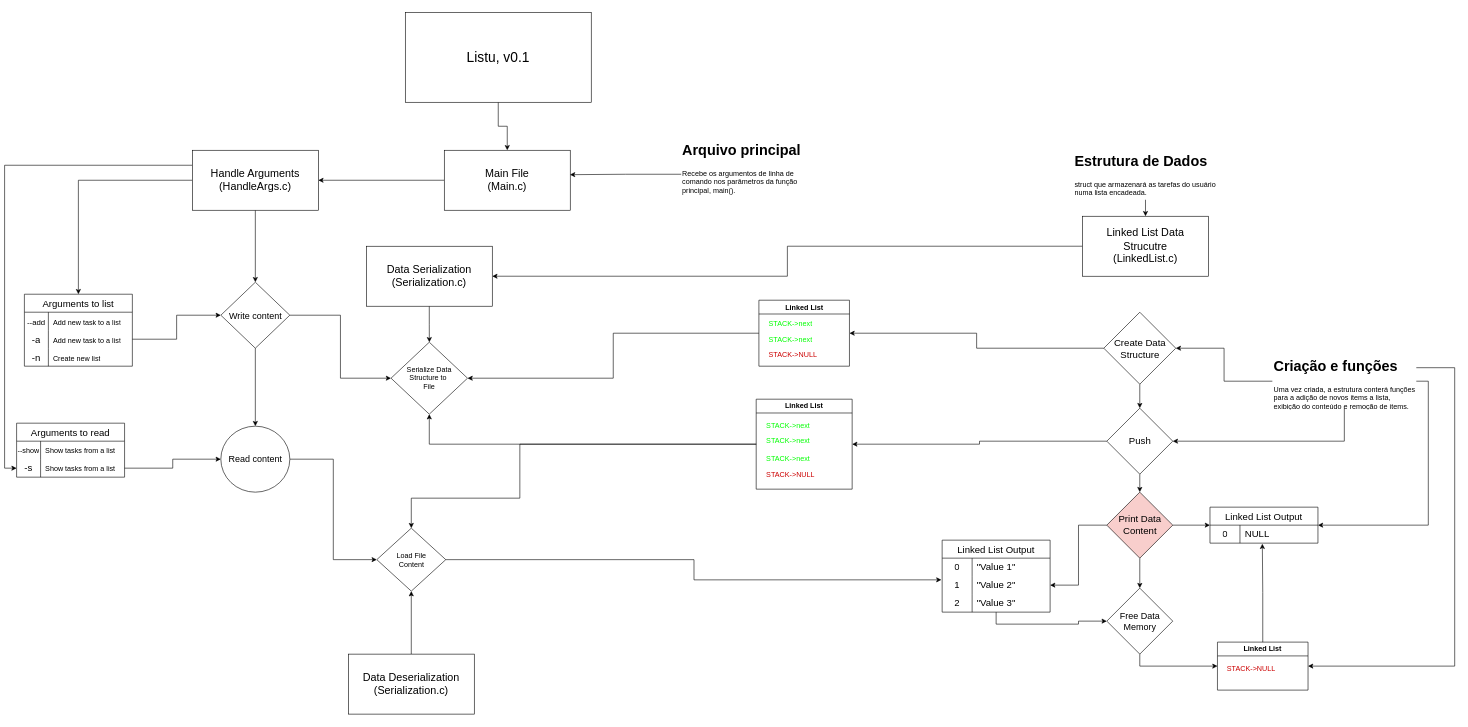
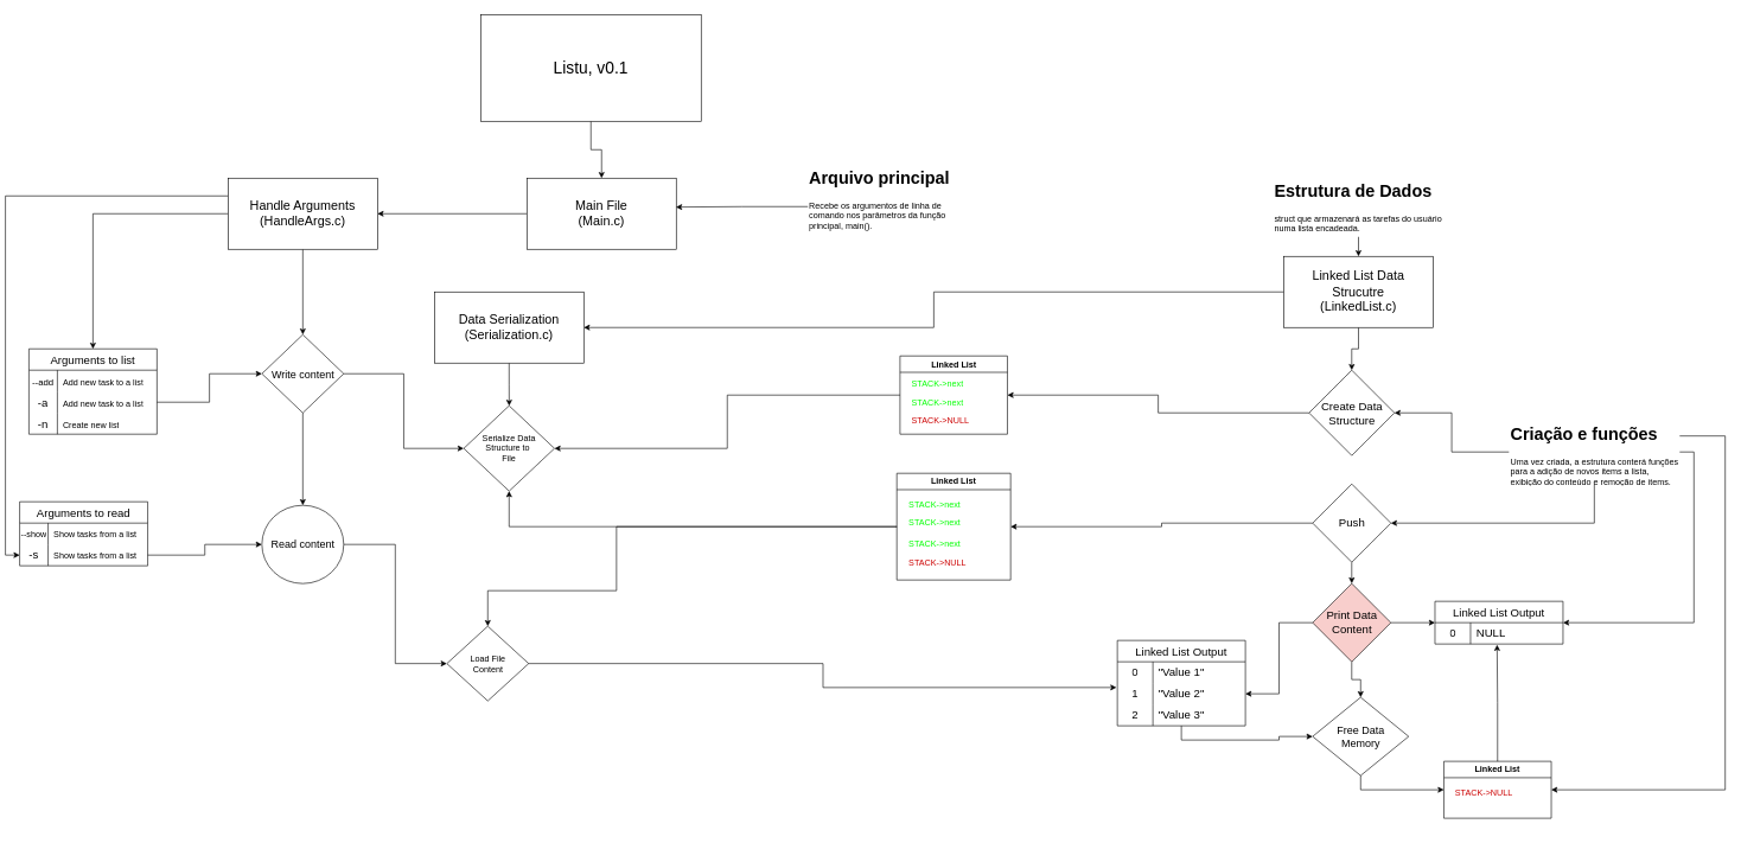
+ <mxCell id="4" style="edgeStyle=orthogonalEdgeStyle;rounded=0;orthogonalLoop=1;jettySize=auto;html=1;exitX=0.5;exitY=1;exitDx=0;exitDy=0;entryX=0.5;entryY=0;entryDx=0;entryDy=0;" parent="1" source="6" target="20" edge="1"><mxGeometry relative="1" as="geometry" /></mxCell>
- <mxCell id="18" style="edgeStyle=orthogonalEdgeStyle;rounded=0;orthogonalLoop=1;jettySize=auto;html=1;exitX=0.5;exitY=1;exitDx=0;exitDy=0;entryX=0.5;entryY=0;entryDx=0;entryDy=0;" parent="1" source="20" target="17" edge="1"><mxGeometry relative="1" as="geometry" /></mxCell>
- <mxCell id="26" value="&lt;div&gt;&lt;font style=&quot;font-size: 15px;&quot;&gt;&lt;br&gt;&lt;/font&gt;&lt;/div&gt;&lt;font style=&quot;font-size: 15px;&quot;&gt;Free Data&lt;/font&gt;&lt;div&gt;&lt;font style=&quot;font-size: 15px;&quot;&gt;Memory&lt;/font&gt;&lt;div style=&quot;font-size: 15px;&quot;&gt;&lt;br&gt;&lt;/div&gt;&lt;/div&gt;" style="rhombus;whiteSpace=wrap;html=1;" parent="1" vertex="1"><mxGeometry x="1837.5" y="980" width="110" height="110" as="geometry" /></mxCell>
+ <mxCell id="26" value="&lt;div&gt;&lt;font style=&quot;font-size: 15px;&quot;&gt;&lt;br&gt;&lt;/font&gt;&lt;/div&gt;&lt;font style=&quot;font-size: 15px;&quot;&gt;Free Data&lt;/font&gt;&lt;div&gt;&lt;font style=&quot;font-size: 15px;&quot;&gt;Memory&lt;/font&gt;&lt;div style=&quot;font-size: 15px;&quot;&gt;&lt;br&gt;&lt;/div&gt;&lt;/div&gt;" style="rhombus;whiteSpace=wrap;html=1;" parent="1" vertex="1"><mxGeometry x="1837.5" y="980" width="135" height="110" as="geometry" /></mxCell>
- <mxCell id="27" value="" style="edgeStyle=orthogonalEdgeStyle;rounded=0;orthogonalLoop=1;jettySize=auto;html=1;" parent="1" source="28" target="60" edge="1"><mxGeometry relative="1" as="geometry" /></mxCell>
- <mxCell id="28" value="&lt;span style=&quot;font-size: 18px;&quot;&gt;Data Deserialization&lt;/span&gt;&lt;div&gt;&lt;span style=&quot;font-size: 18px;&quot;&gt;(Serialization.c)&lt;/span&gt;&lt;/div&gt;" style="rounded=0;whiteSpace=wrap;html=1;" parent="1" vertex="1"><mxGeometry x="573" y="1090" width="210" height="100" as="geometry" /></mxCell>
